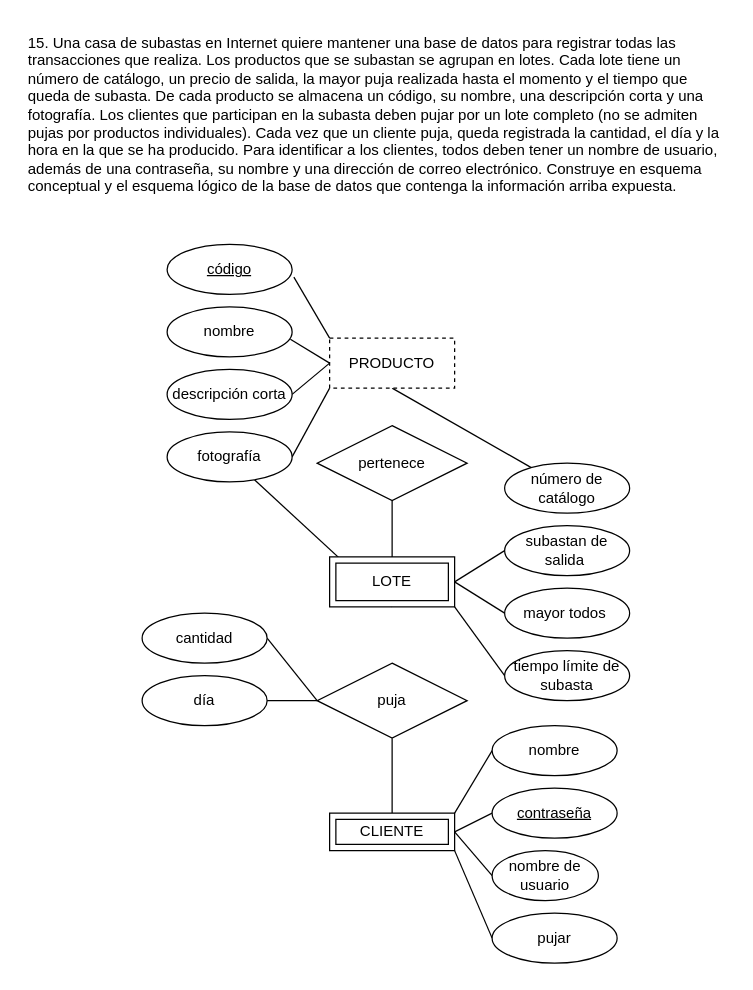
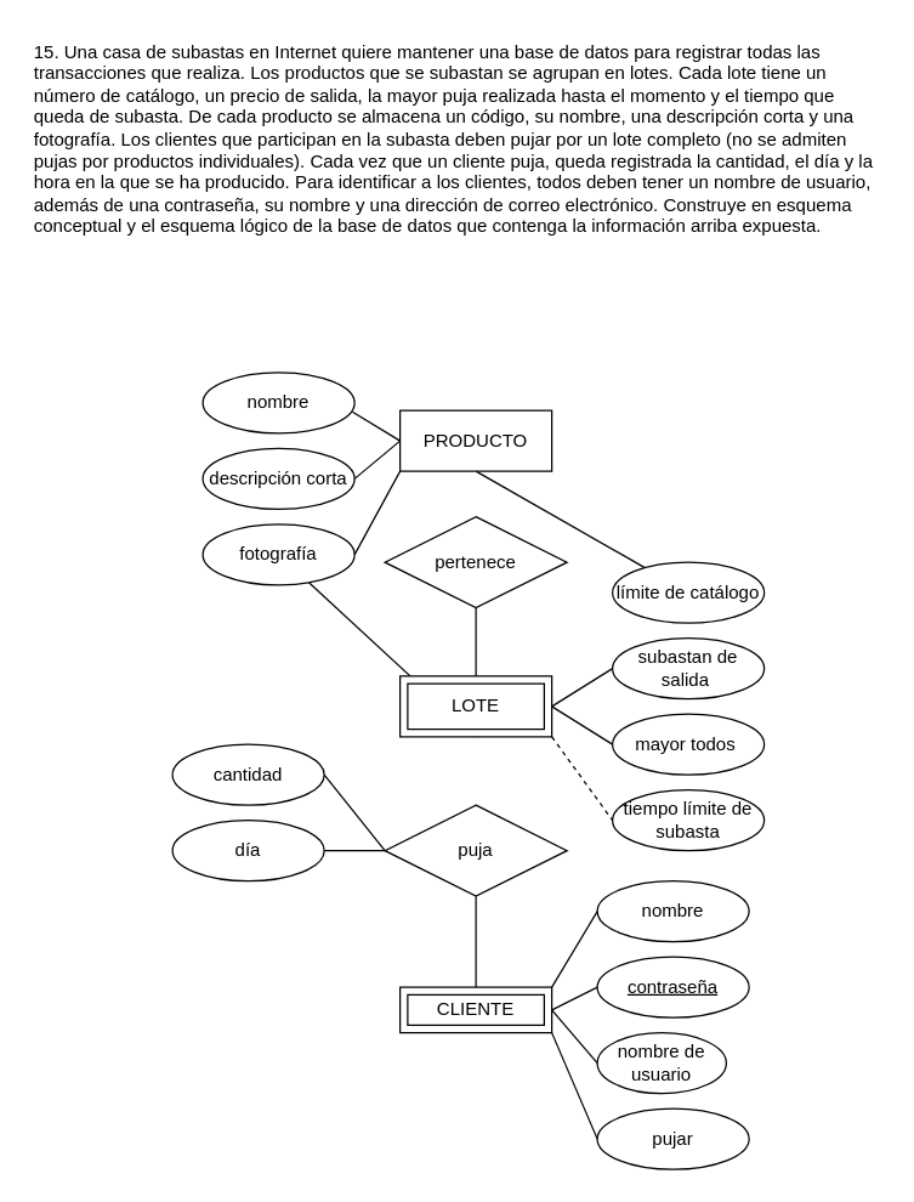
- <mxCell id="16" value="código" style="ellipse;whiteSpace=wrap;html=1;align=center;fontStyle=4;" vertex="1" parent="1"><mxGeometry x="133" y="195" width="100" height="40" as="geometry" /></mxCell>
- <mxCell id="33" style="edgeStyle=none;html=1;exitX=0;exitY=0;exitDx=0;exitDy=0;entryX=1.014;entryY=0.654;entryDx=0;entryDy=0;entryPerimeter=0;endArrow=none;endFill=0;" edge="1" parent="1" source="6" target="16"><mxGeometry relative="1" as="geometry" /></mxCell>
- <mxCell id="6" value="PRODUCTO" style="whiteSpace=wrap;html=1;align=center;dashed=1;" vertex="1" parent="1"><mxGeometry x="263" y="270" width="100" height="40" as="geometry" /></mxCell>
+ <mxCell id="6" value="PRODUCTO" style="whiteSpace=wrap;html=1;align=center;" vertex="1" parent="1"><mxGeometry x="263" y="270" width="100" height="40" as="geometry" /></mxCell>
- <mxCell id="7" value="número de catálogo" style="ellipse;whiteSpace=wrap;html=1;align=center;" vertex="1" parent="1"><mxGeometry x="403" y="370" width="100" height="40" as="geometry" /></mxCell>
+ <mxCell id="7" value="límite de catálogo" style="ellipse;whiteSpace=wrap;html=1;align=center;" vertex="1" parent="1"><mxGeometry x="403" y="370" width="100" height="40" as="geometry" /></mxCell>
- <mxCell id="12" style="edgeStyle=none;html=1;exitX=1;exitY=1;exitDx=0;exitDy=0;entryX=0;entryY=0.5;entryDx=0;entryDy=0;endArrow=none;endFill=0;" edge="1" parent="1" source="15" target="10"><mxGeometry relative="1" as="geometry" /></mxCell>
+ <mxCell id="12" style="edgeStyle=none;html=1;exitX=1;exitY=1;exitDx=0;exitDy=0;entryX=0;entryY=0.5;entryDx=0;entryDy=0;endArrow=none;endFill=0;dashed=1;" edge="1" parent="1" source="15" target="10"><mxGeometry relative="1" as="geometry" /></mxCell>
